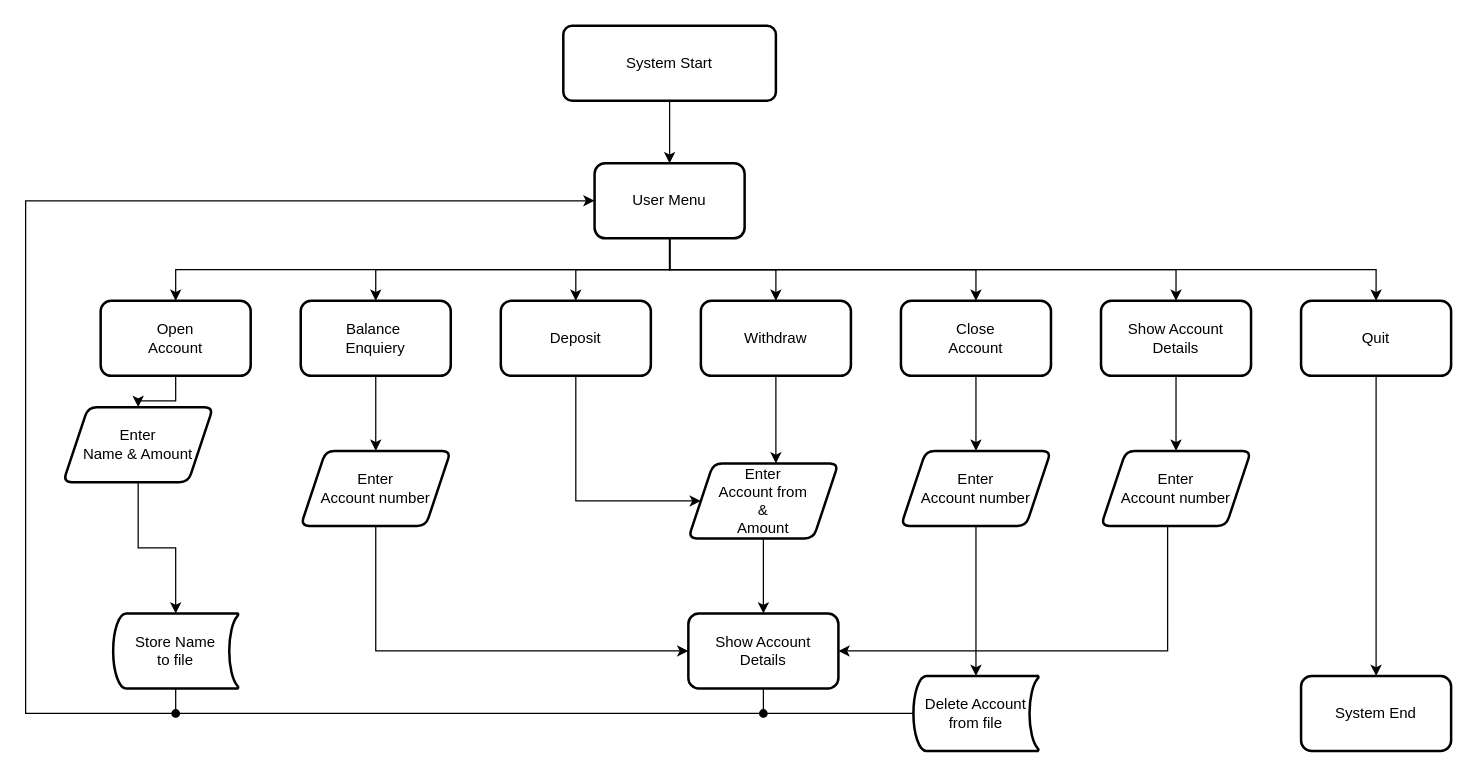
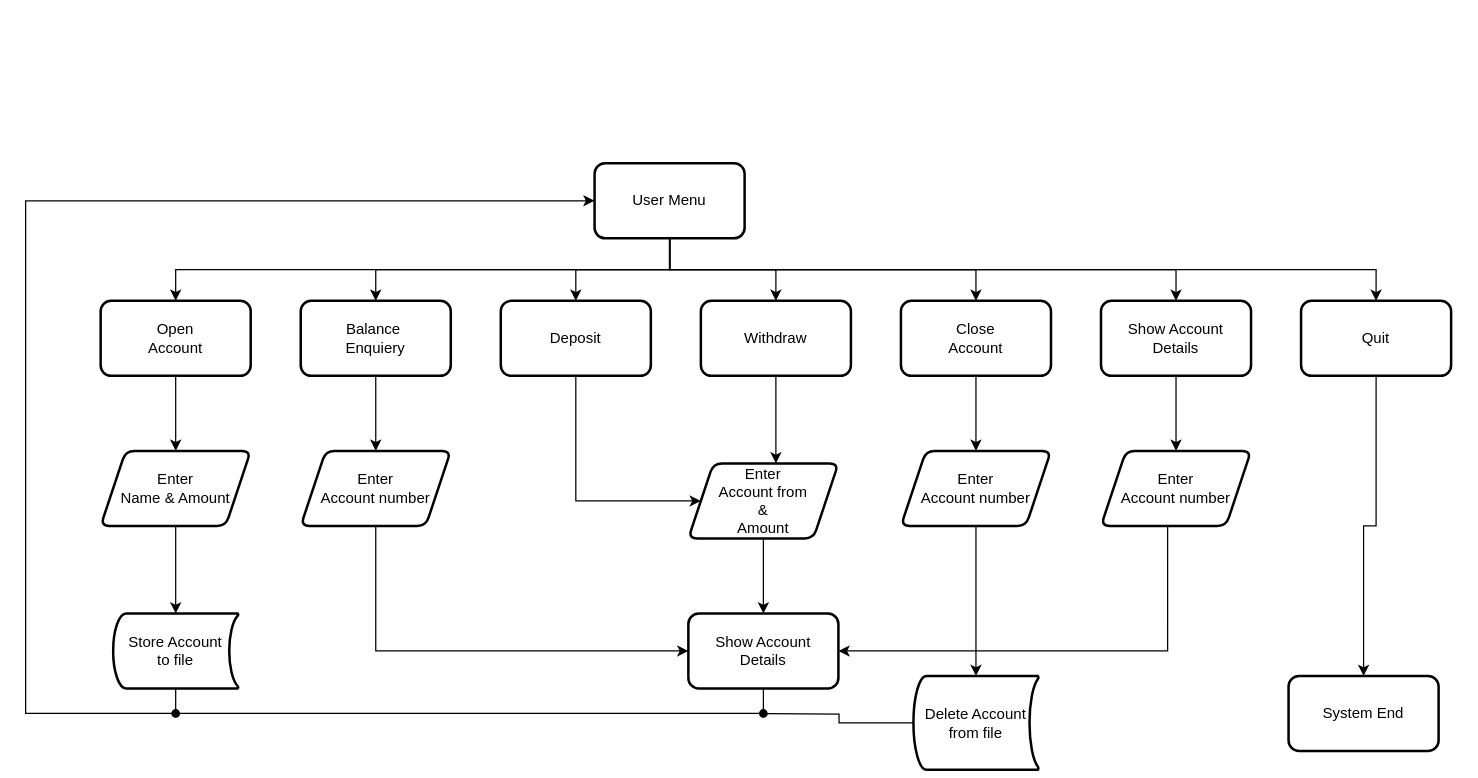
- <mxCell id="3" value="System Start" style="rounded=1;whiteSpace=wrap;html=1;absoluteArcSize=1;arcSize=14;strokeWidth=2;" vertex="1" parent="1"><mxGeometry x="450" y="20" width="170" height="60" as="geometry" /></mxCell>
- <mxCell id="2" value="" style="edgeStyle=orthogonalEdgeStyle;rounded=0;orthogonalLoop=1;jettySize=auto;html=1;" edge="1" parent="1" source="3" target="11"><mxGeometry relative="1" as="geometry" /></mxCell>
- <mxCell id="22" value="Enter&lt;br&gt;Name &amp;amp; Amount" style="shape=parallelogram;perimeter=parallelogramPerimeter;whiteSpace=wrap;html=1;fixedSize=1;rounded=1;arcSize=14;strokeWidth=2;" vertex="1" parent="1"><mxGeometry x="50" y="325" width="120" height="60" as="geometry" /></mxCell>
+ <mxCell id="22" value="Enter&lt;br&gt;Name &amp;amp; Amount" style="shape=parallelogram;perimeter=parallelogramPerimeter;whiteSpace=wrap;html=1;fixedSize=1;rounded=1;arcSize=14;strokeWidth=2;" vertex="1" parent="1"><mxGeometry x="80" y="360" width="120" height="60" as="geometry" /></mxCell>
- <mxCell id="23" value="Store Name &lt;br&gt;to file" style="strokeWidth=2;html=1;shape=mxgraph.flowchart.stored_data;whiteSpace=wrap;" vertex="1" parent="1"><mxGeometry x="90" y="490" width="100" height="60" as="geometry" /></mxCell>
+ <mxCell id="23" value="Store Account &lt;br&gt;to file" style="strokeWidth=2;html=1;shape=mxgraph.flowchart.stored_data;whiteSpace=wrap;" vertex="1" parent="1"><mxGeometry x="90" y="490" width="100" height="60" as="geometry" /></mxCell>
- <mxCell id="42" value="Delete Account from file" style="strokeWidth=2;html=1;shape=mxgraph.flowchart.stored_data;whiteSpace=wrap;" vertex="1" parent="1"><mxGeometry x="730" y="540" width="100" height="60" as="geometry" /></mxCell>
+ <mxCell id="42" value="Delete Account from file" style="strokeWidth=2;html=1;shape=mxgraph.flowchart.stored_data;whiteSpace=wrap;" vertex="1" parent="1"><mxGeometry x="730" y="540" width="100" height="75" as="geometry" /></mxCell>
- <mxCell id="39" value="System End" style="whiteSpace=wrap;html=1;rounded=1;arcSize=14;strokeWidth=2;" vertex="1" parent="1"><mxGeometry x="1040" y="540" width="120" height="60" as="geometry" /></mxCell>
+ <mxCell id="39" value="System End" style="whiteSpace=wrap;html=1;rounded=1;arcSize=14;strokeWidth=2;" vertex="1" parent="1"><mxGeometry x="1030" y="540" width="120" height="60" as="geometry" /></mxCell>
